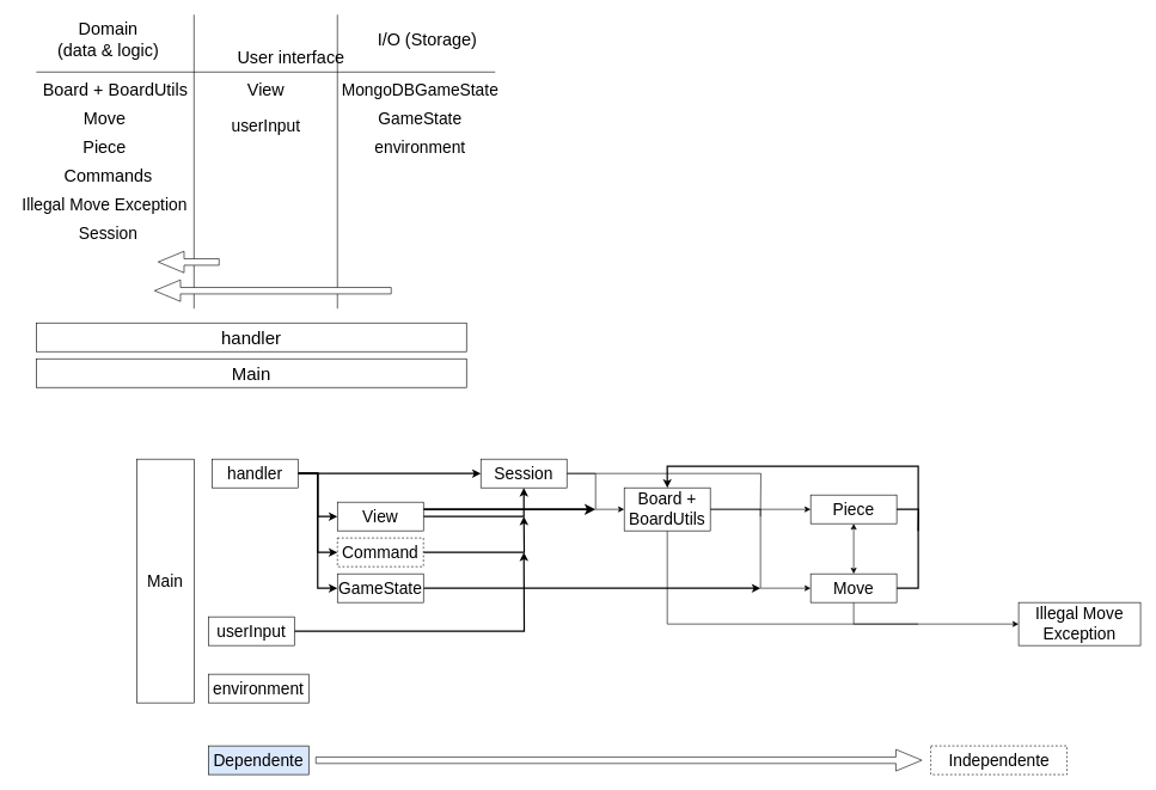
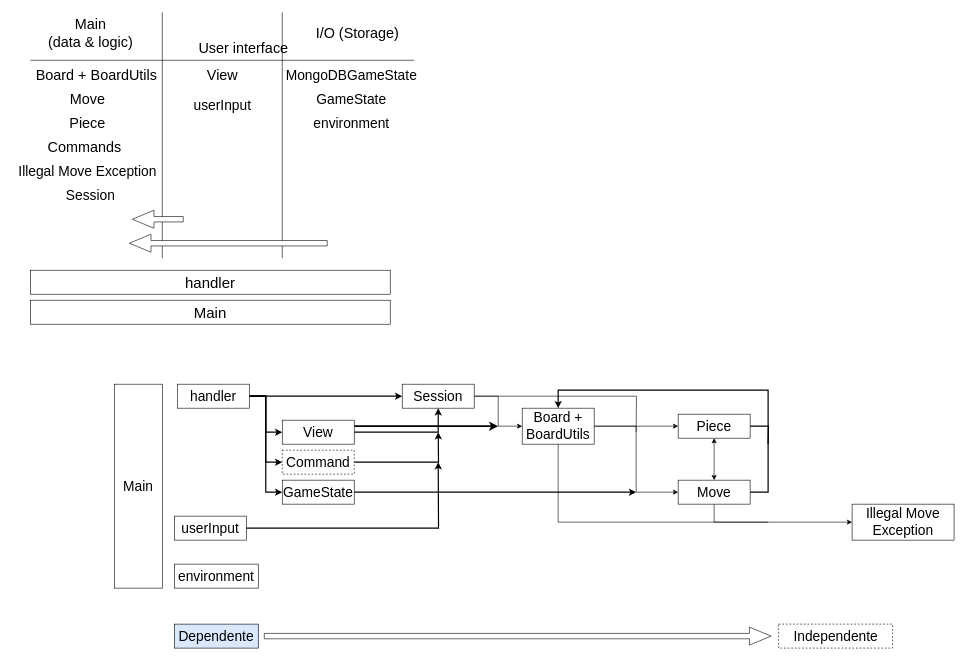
- <mxCell id="2" value="Domain&lt;br&gt;(data &amp;amp; logic)" style="text;html=1;align=center;verticalAlign=middle;resizable=0;points=[];autosize=1;strokeColor=none;fillColor=none;fontSize=24;" parent="1" vertex="1"><mxGeometry x="70" y="25" width="160" height="60" as="geometry" /></mxCell>
+ <mxCell id="2" value="Main&lt;br&gt;(data &amp;amp; logic)" style="text;html=1;align=center;verticalAlign=middle;resizable=0;points=[];autosize=1;strokeColor=none;fillColor=none;fontSize=24;" parent="1" vertex="1"><mxGeometry x="70" y="25" width="160" height="60" as="geometry" /></mxCell>
- <mxCell id="13" value="&lt;font color=&quot;#000000&quot;&gt;Commands&lt;/font&gt;" style="text;html=1;align=center;verticalAlign=middle;resizable=0;points=[];autosize=1;strokeColor=none;fillColor=none;fontSize=24;fontColor=#FF0000;" parent="1" vertex="1"><mxGeometry x="80" y="230" width="140" height="30" as="geometry" /></mxCell>
+ <mxCell id="13" value="&lt;font color=&quot;#000000&quot;&gt;Commands&lt;/font&gt;" style="text;html=1;align=center;verticalAlign=middle;resizable=0;points=[];autosize=1;strokeColor=none;fillColor=none;fontSize=24;fontColor=#FF0000;" parent="1" vertex="1"><mxGeometry x="70" y="230" width="140" height="30" as="geometry" /></mxCell>
